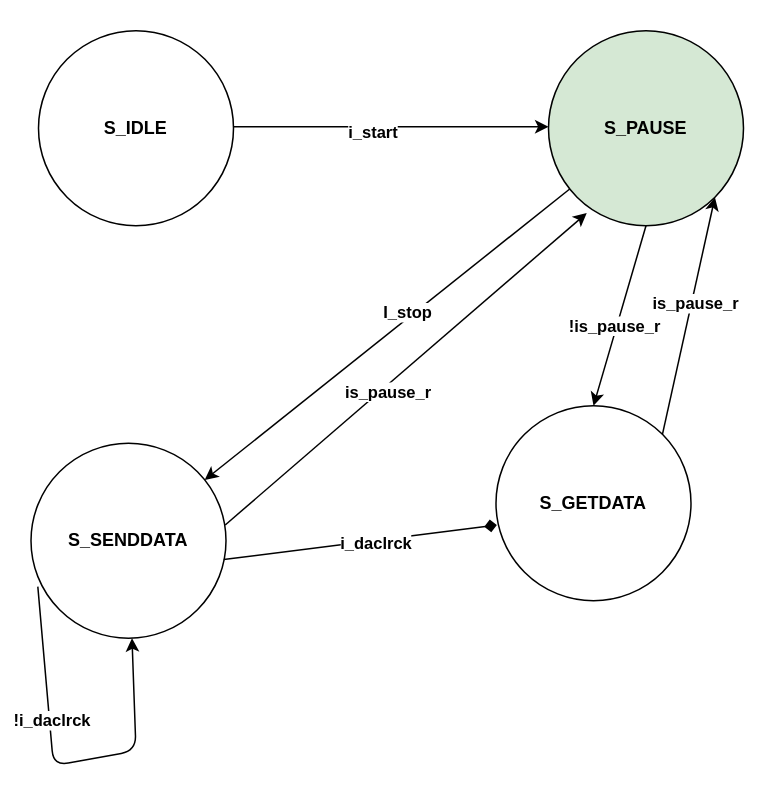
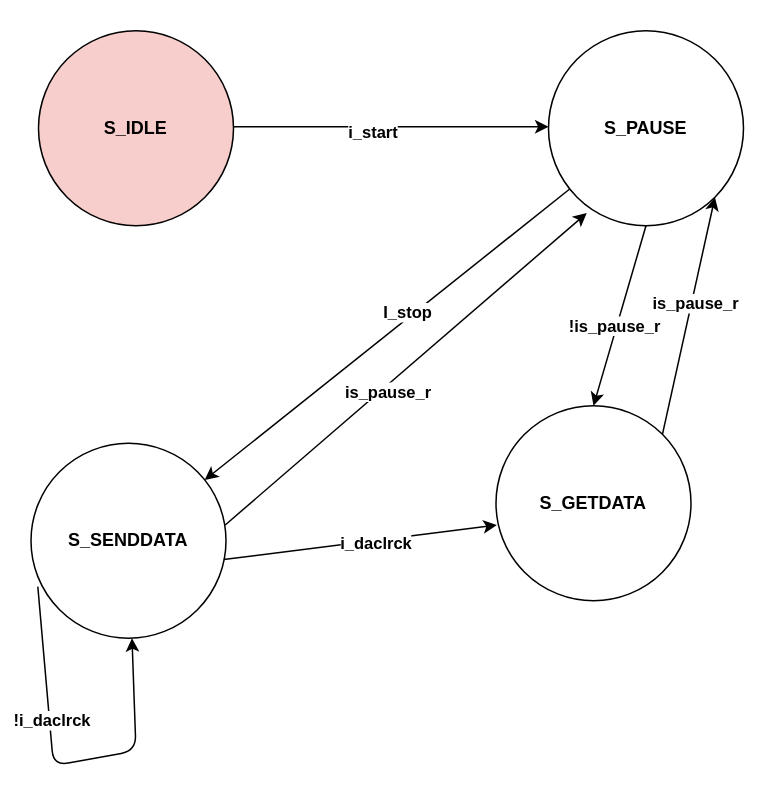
- <mxCell id="2" value="&lt;b&gt;S_IDLE&lt;/b&gt;" style="ellipse;whiteSpace=wrap;html=1;aspect=fixed;" parent="1" vertex="1"><mxGeometry x="25" y="20" width="130" height="130" as="geometry" /></mxCell>
+ <mxCell id="2" value="&lt;b&gt;S_IDLE&lt;/b&gt;" style="ellipse;whiteSpace=wrap;html=1;aspect=fixed;fillColor=#f8cecc;" parent="1" vertex="1"><mxGeometry x="25" y="20" width="130" height="130" as="geometry" /></mxCell>
- <mxCell id="3" value="&lt;b&gt;S_PAUSE&lt;/b&gt;" style="ellipse;whiteSpace=wrap;html=1;aspect=fixed;fillColor=#d5e8d4;" parent="1" vertex="1"><mxGeometry x="365" y="20" width="130" height="130" as="geometry" /></mxCell>
+ <mxCell id="3" value="&lt;b&gt;S_PAUSE&lt;/b&gt;" style="ellipse;whiteSpace=wrap;html=1;aspect=fixed;" parent="1" vertex="1"><mxGeometry x="365" y="20" width="130" height="130" as="geometry" /></mxCell>
- <mxCell id="18" value="" style="endArrow=diamond;html=1;exitX=0.988;exitY=0.596;exitDx=0;exitDy=0;entryX=0.004;entryY=0.612;entryDx=0;entryDy=0;exitPerimeter=0;entryPerimeter=0;" edge="1" parent="1" source="9" target="4"><mxGeometry width="50" height="50" relative="1" as="geometry"><mxPoint x="295" y="340" as="sourcePoint" /><mxPoint x="295" y="460" as="targetPoint" /><Array as="points" /></mxGeometry></mxCell>
+ <mxCell id="18" value="" style="endArrow=classic;html=1;exitX=0.988;exitY=0.596;exitDx=0;exitDy=0;entryX=0.004;entryY=0.612;entryDx=0;entryDy=0;exitPerimeter=0;entryPerimeter=0;" edge="1" parent="1" source="9" target="4"><mxGeometry width="50" height="50" relative="1" as="geometry"><mxPoint x="295" y="340" as="sourcePoint" /><mxPoint x="295" y="460" as="targetPoint" /><Array as="points" /></mxGeometry></mxCell>
